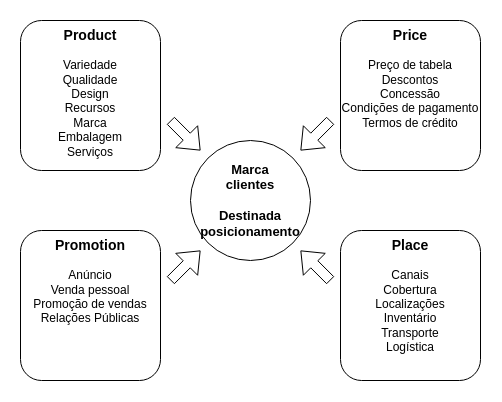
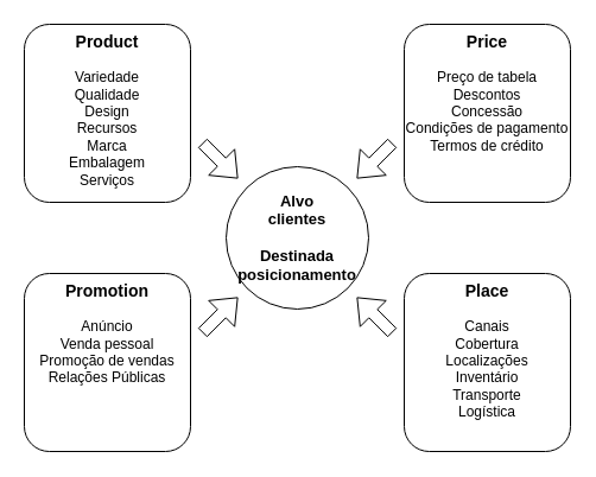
- <mxCell id="6" value="&lt;div&gt;Marca&lt;/div&gt;&lt;div&gt;clientes&lt;/div&gt;&lt;div&gt;&lt;br&gt;&lt;/div&gt;&lt;div&gt;Destinada&lt;/div&gt;&lt;div&gt;posicionamento&lt;/div&gt;" style="ellipse;whiteSpace=wrap;html=1;aspect=fixed;verticalAlign=middle;fontSize=13;fontStyle=1" vertex="1" parent="1"><mxGeometry x="190" y="140" width="120" height="120" as="geometry" /></mxCell>
+ <mxCell id="6" value="&lt;div&gt;Alvo&lt;/div&gt;&lt;div&gt;clientes&lt;/div&gt;&lt;div&gt;&lt;br&gt;&lt;/div&gt;&lt;div&gt;Destinada&lt;/div&gt;&lt;div&gt;posicionamento&lt;/div&gt;" style="ellipse;whiteSpace=wrap;html=1;aspect=fixed;verticalAlign=middle;fontSize=13;fontStyle=1" vertex="1" parent="1"><mxGeometry x="190" y="140" width="120" height="120" as="geometry" /></mxCell>
